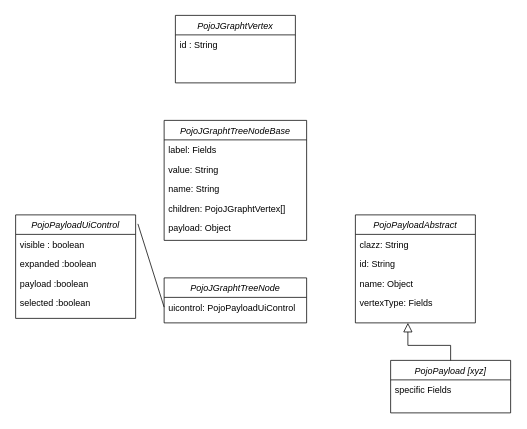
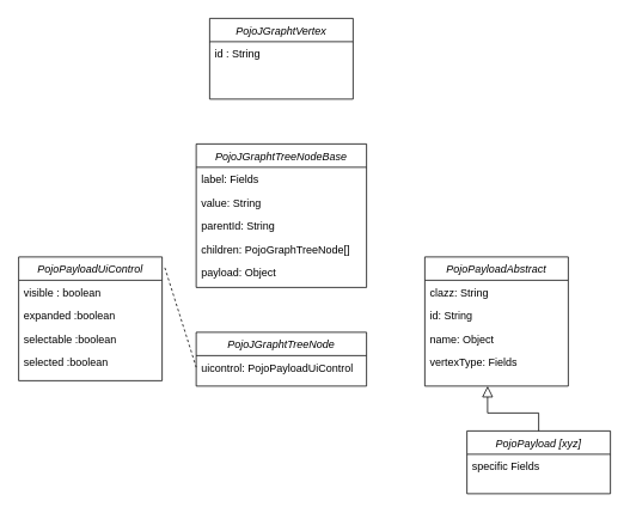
- <mxCell id="7" value="name: String" style="text;align=left;verticalAlign=top;spacingLeft=4;spacingRight=4;overflow=hidden;rotatable=0;points=[[0,0.5],[1,0.5]];portConstraint=eastwest;" parent="4" vertex="1"><mxGeometry y="78" width="190" height="26" as="geometry" /></mxCell>
+ <mxCell id="7" value="parentId: String" style="text;align=left;verticalAlign=top;spacingLeft=4;spacingRight=4;overflow=hidden;rotatable=0;points=[[0,0.5],[1,0.5]];portConstraint=eastwest;" parent="4" vertex="1"><mxGeometry y="78" width="190" height="26" as="geometry" /></mxCell>
- <mxCell id="8" value="children: PojoJGraphtVertex[]" style="text;align=left;verticalAlign=top;spacingLeft=4;spacingRight=4;overflow=hidden;rotatable=0;points=[[0,0.5],[1,0.5]];portConstraint=eastwest;" parent="4" vertex="1"><mxGeometry y="104" width="190" height="26" as="geometry" /></mxCell>
+ <mxCell id="8" value="children: PojoGraphTreeNode[]" style="text;align=left;verticalAlign=top;spacingLeft=4;spacingRight=4;overflow=hidden;rotatable=0;points=[[0,0.5],[1,0.5]];portConstraint=eastwest;" parent="4" vertex="1"><mxGeometry y="104" width="190" height="26" as="geometry" /></mxCell>
- <mxCell id="15" value="" style="endArrow=none;html=1;rounded=0;exitX=1.019;exitY=0.087;exitDx=0;exitDy=0;exitPerimeter=0;entryX=0;entryY=0.5;entryDx=0;entryDy=0;" parent="1" source="10" edge="1" target="22"><mxGeometry width="50" height="50" relative="1" as="geometry"><mxPoint x="243" y="390" as="sourcePoint" /><mxPoint x="218" y="380" as="targetPoint" /></mxGeometry></mxCell>
+ <mxCell id="15" value="" style="endArrow=none;html=1;rounded=0;exitX=1.019;exitY=0.087;exitDx=0;exitDy=0;exitPerimeter=0;entryX=0;entryY=0.5;entryDx=0;entryDy=0;dashed=1;" parent="1" source="10" edge="1" target="22"><mxGeometry width="50" height="50" relative="1" as="geometry"><mxPoint x="243" y="390" as="sourcePoint" /><mxPoint x="218" y="380" as="targetPoint" /></mxGeometry></mxCell>
- <mxCell id="13" value="payload :boolean" style="text;align=left;verticalAlign=top;spacingLeft=4;spacingRight=4;overflow=hidden;rotatable=0;points=[[0,0.5],[1,0.5]];portConstraint=eastwest;" vertex="1" parent="10"><mxGeometry y="78" width="160" height="26" as="geometry" /></mxCell>
+ <mxCell id="13" value="selectable :boolean" style="text;align=left;verticalAlign=top;spacingLeft=4;spacingRight=4;overflow=hidden;rotatable=0;points=[[0,0.5],[1,0.5]];portConstraint=eastwest;" vertex="1" parent="10"><mxGeometry y="78" width="160" height="26" as="geometry" /></mxCell>
